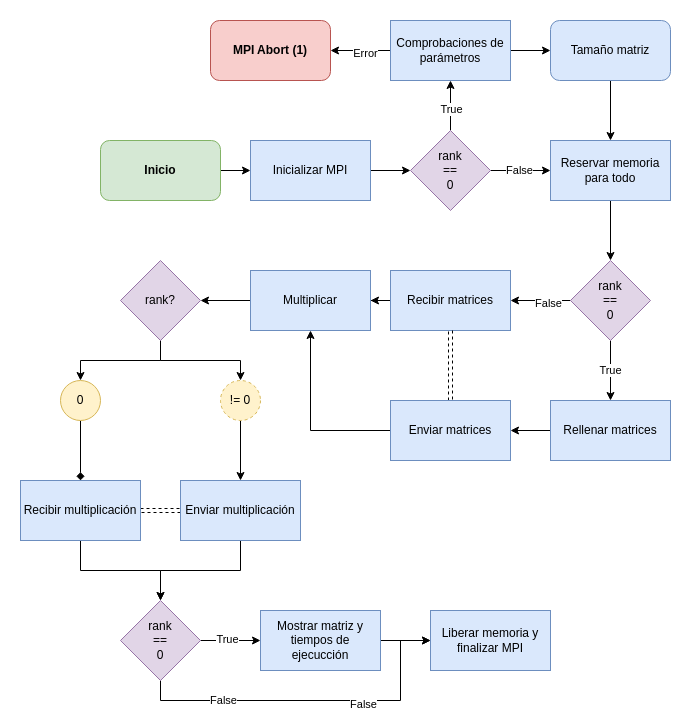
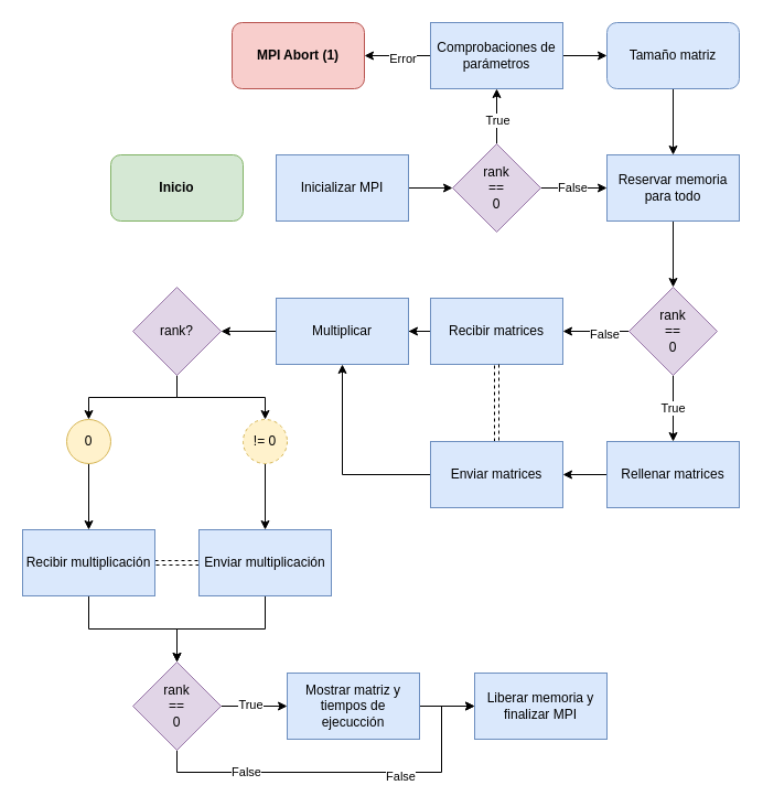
- <mxCell id="2" value="" style="edgeStyle=orthogonalEdgeStyle;rounded=0;orthogonalLoop=1;jettySize=auto;html=1;" parent="1" source="3" target="5" edge="1"><mxGeometry relative="1" as="geometry" /></mxCell>
- <mxCell id="33" value="" style="edgeStyle=orthogonalEdgeStyle;rounded=0;orthogonalLoop=1;jettySize=auto;html=1;endArrow=diamond;" parent="1" source="34" target="39" edge="1"><mxGeometry relative="1" as="geometry" /></mxCell>
+ <mxCell id="33" value="" style="edgeStyle=orthogonalEdgeStyle;rounded=0;orthogonalLoop=1;jettySize=auto;html=1;" parent="1" source="34" target="39" edge="1"><mxGeometry relative="1" as="geometry" /></mxCell>
